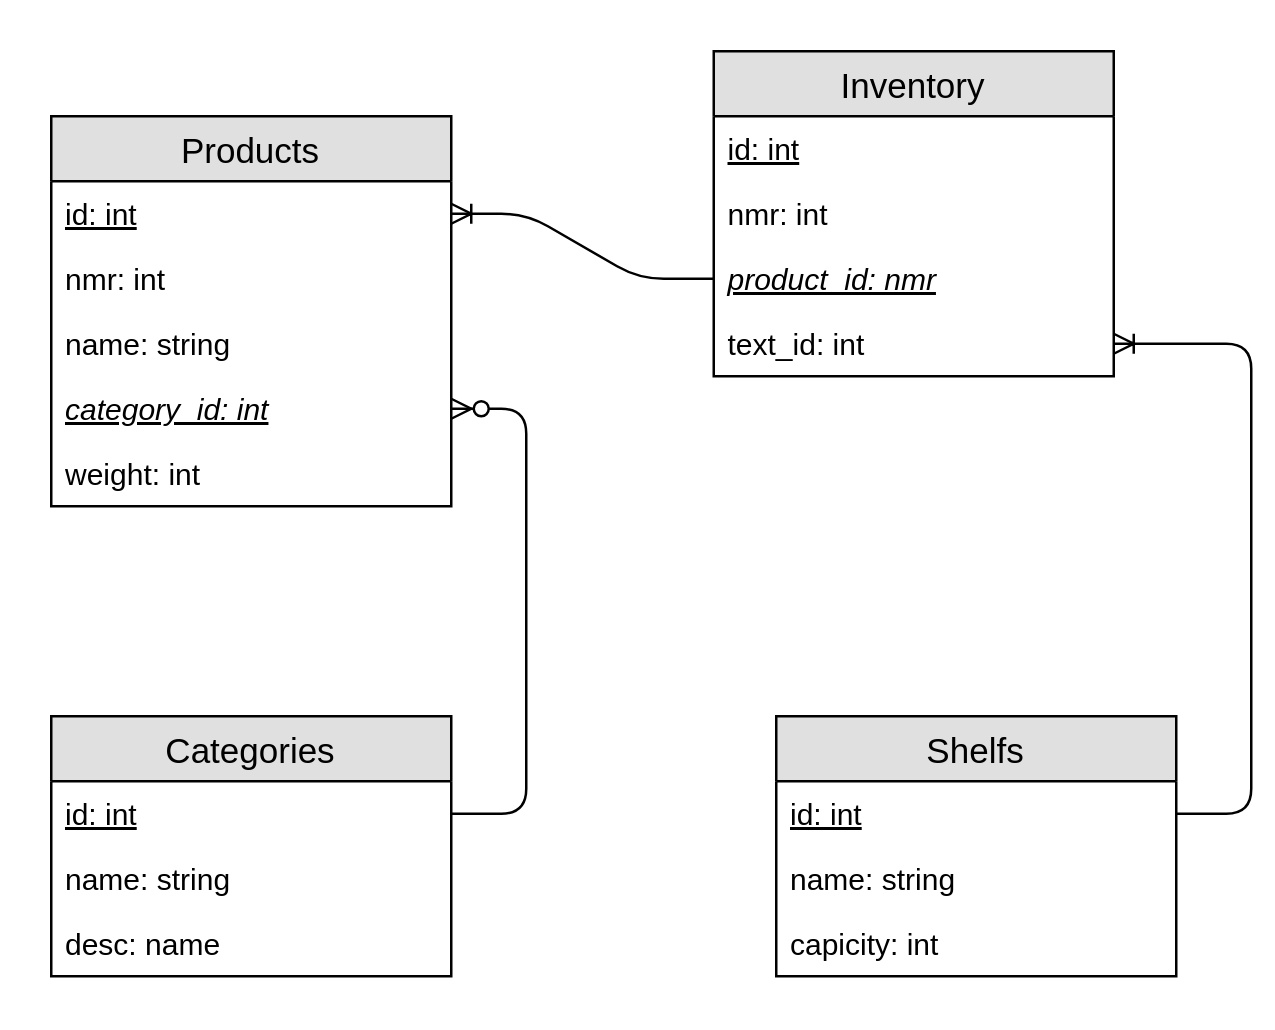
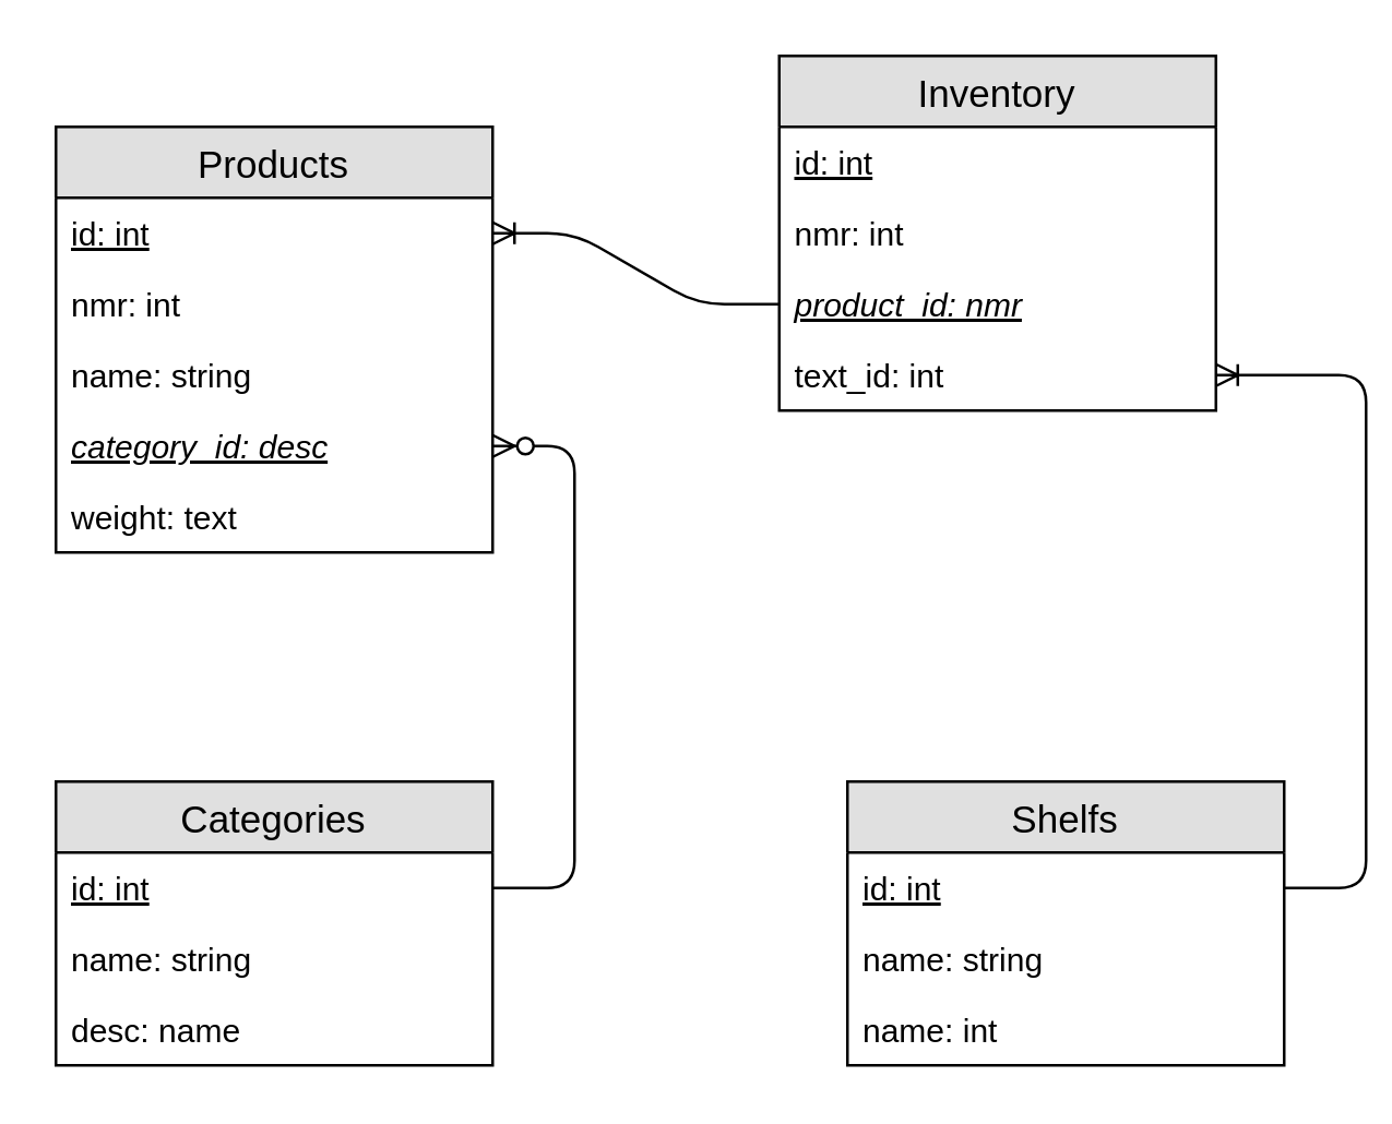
- <mxCell id="6" value="category_id: int" style="text;strokeColor=none;fillColor=none;spacingLeft=4;spacingRight=4;overflow=hidden;rotatable=0;points=[[0,0.5],[1,0.5]];portConstraint=eastwest;fontSize=12;fontStyle=6" parent="2" vertex="1"><mxGeometry y="104" width="160" height="26" as="geometry" /></mxCell>
+ <mxCell id="6" value="category_id: desc" style="text;strokeColor=none;fillColor=none;spacingLeft=4;spacingRight=4;overflow=hidden;rotatable=0;points=[[0,0.5],[1,0.5]];portConstraint=eastwest;fontSize=12;fontStyle=6" parent="2" vertex="1"><mxGeometry y="104" width="160" height="26" as="geometry" /></mxCell>
- <mxCell id="7" value="weight: int" style="text;strokeColor=none;fillColor=none;spacingLeft=4;spacingRight=4;overflow=hidden;rotatable=0;points=[[0,0.5],[1,0.5]];portConstraint=eastwest;fontSize=12;" parent="2" vertex="1"><mxGeometry y="130" width="160" height="26" as="geometry" /></mxCell>
+ <mxCell id="7" value="weight: text" style="text;strokeColor=none;fillColor=none;spacingLeft=4;spacingRight=4;overflow=hidden;rotatable=0;points=[[0,0.5],[1,0.5]];portConstraint=eastwest;fontSize=12;" parent="2" vertex="1"><mxGeometry y="130" width="160" height="26" as="geometry" /></mxCell>
- <mxCell id="22" value="capicity: int" style="text;strokeColor=none;fillColor=none;spacingLeft=4;spacingRight=4;overflow=hidden;rotatable=0;points=[[0,0.5],[1,0.5]];portConstraint=eastwest;fontSize=12;" parent="19" vertex="1"><mxGeometry y="78" width="160" height="26" as="geometry" /></mxCell>
+ <mxCell id="22" value="name: int" style="text;strokeColor=none;fillColor=none;spacingLeft=4;spacingRight=4;overflow=hidden;rotatable=0;points=[[0,0.5],[1,0.5]];portConstraint=eastwest;fontSize=12;" parent="19" vertex="1"><mxGeometry y="78" width="160" height="26" as="geometry" /></mxCell>
